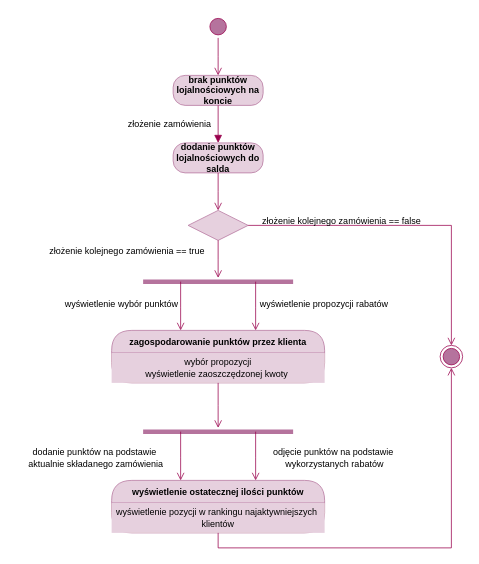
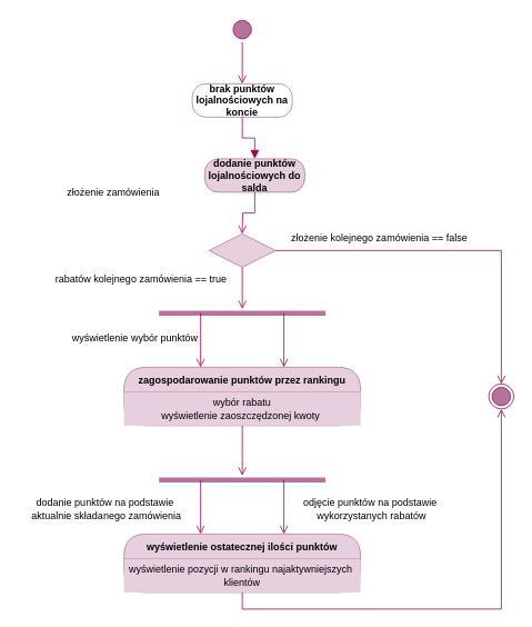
- <mxCell id="4" value="&lt;b&gt;brak punktów lojalnościowych na koncie&lt;/b&gt;" style="rounded=1;whiteSpace=wrap;html=1;arcSize=40;fontColor=#000000;fillColor=#E6D0DE;strokeColor=#B5739D;" vertex="1" parent="1"><mxGeometry x="230" y="100" width="120" height="40" as="geometry" /></mxCell>
+ <mxCell id="4" value="&lt;b&gt;brak punktów lojalnościowych na koncie&lt;/b&gt;" style="rounded=1;whiteSpace=wrap;html=1;arcSize=40;fontColor=#000000;fillColor=#ffffff;strokeColor=#B5739D;" vertex="1" parent="1"><mxGeometry x="230" y="100" width="120" height="40" as="geometry" /></mxCell>
- <mxCell id="7" value="złożenie zamówienia" style="text;html=1;align=center;verticalAlign=middle;resizable=0;points=[];autosize=1;strokeColor=none;fillColor=none;" vertex="1" parent="1"><mxGeometry x="160" y="150" width="130" height="30" as="geometry" /></mxCell>
+ <mxCell id="7" value="złożenie zamówienia" style="text;html=1;align=center;verticalAlign=middle;resizable=0;points=[];autosize=1;strokeColor=none;fillColor=none;" vertex="1" parent="1"><mxGeometry x="70" y="215" width="130" height="30" as="geometry" /></mxCell>
- <mxCell id="5" value="&lt;b&gt;dodanie punktów lojalnościowych do salda&lt;/b&gt;" style="rounded=1;whiteSpace=wrap;html=1;arcSize=40;fontColor=#000000;fillColor=#E6D0DE;strokeColor=#B5739D;" vertex="1" parent="1"><mxGeometry x="230" y="190" width="120" height="40" as="geometry" /></mxCell>
+ <mxCell id="5" value="&lt;b&gt;dodanie punktów lojalnościowych do salda&lt;/b&gt;" style="rounded=1;whiteSpace=wrap;html=1;arcSize=40;fontColor=#000000;fillColor=#E6D0DE;strokeColor=#B5739D;" vertex="1" parent="1"><mxGeometry x="245" y="190" width="120" height="40" as="geometry" /></mxCell>
- <mxCell id="13" value="złożenie kolejnego zamówienia == false&amp;nbsp;" style="text;html=1;align=center;verticalAlign=middle;resizable=0;points=[];autosize=1;strokeColor=none;fillColor=none;" vertex="1" parent="1"><mxGeometry x="336" y="280" width="240" height="30" as="geometry" /></mxCell>
+ <mxCell id="13" value="złożenie kolejnego zamówienia == false&amp;nbsp;" style="text;html=1;align=center;verticalAlign=middle;resizable=0;points=[];autosize=1;strokeColor=none;fillColor=none;" vertex="1" parent="1"><mxGeometry x="336" y="270" width="240" height="30" as="geometry" /></mxCell>
- <mxCell id="15" value="złożenie kolejnego zamówienia == true&amp;nbsp;" style="text;html=1;align=center;verticalAlign=middle;resizable=0;points=[];autosize=1;strokeColor=none;fillColor=none;" vertex="1" parent="1"><mxGeometry x="55" y="320" width="230" height="30" as="geometry" /></mxCell>
+ <mxCell id="15" value="rabatów kolejnego zamówienia == true&amp;nbsp;" style="text;html=1;align=center;verticalAlign=middle;resizable=0;points=[];autosize=1;strokeColor=none;fillColor=none;" vertex="1" parent="1"><mxGeometry x="55" y="320" width="230" height="30" as="geometry" /></mxCell>
- <mxCell id="9" value="wyświetlenie propozycji rabatów" style="text;html=1;align=center;verticalAlign=middle;resizable=0;points=[];autosize=1;strokeColor=none;fillColor=none;" vertex="1" parent="1"><mxGeometry x="336" y="390" width="190" height="30" as="geometry" /></mxCell>
- <mxCell id="20" value="zagospodarowanie punktów przez klienta" style="swimlane;fontStyle=1;align=center;verticalAlign=middle;childLayout=stackLayout;horizontal=1;startSize=30;horizontalStack=0;resizeParent=0;resizeLast=1;container=0;fontColor=#000000;collapsible=0;rounded=1;arcSize=30;strokeColor=#B5739D;fillColor=#E6D0DE;swimlaneFillColor=#ffffc0;dropTarget=0;" vertex="1" parent="1"><mxGeometry x="148" y="440" width="284" height="70" as="geometry" /></mxCell>
+ <mxCell id="20" value="zagospodarowanie punktów przez rankingu" style="swimlane;fontStyle=1;align=center;verticalAlign=middle;childLayout=stackLayout;horizontal=1;startSize=30;horizontalStack=0;resizeParent=0;resizeLast=1;container=0;fontColor=#000000;collapsible=0;rounded=1;arcSize=30;strokeColor=#B5739D;fillColor=#E6D0DE;swimlaneFillColor=#ffffc0;dropTarget=0;" vertex="1" parent="1"><mxGeometry x="148" y="440" width="284" height="70" as="geometry" /></mxCell>
- <mxCell id="21" value="wybór propozycji&lt;div&gt;wyświetlenie zaoszczędzonej kwoty&amp;nbsp;&lt;/div&gt;" style="text;html=1;strokeColor=none;fillColor=#E6D0DE;align=center;verticalAlign=middle;spacingLeft=4;spacingRight=4;whiteSpace=wrap;overflow=hidden;rotatable=0;fontColor=#000000;" vertex="1" parent="20"><mxGeometry y="30" width="284" height="40" as="geometry" /></mxCell>
+ <mxCell id="21" value="wybór rabatu&lt;div&gt;wyświetlenie zaoszczędzonej kwoty&amp;nbsp;&lt;/div&gt;" style="text;html=1;strokeColor=none;fillColor=#E6D0DE;align=center;verticalAlign=middle;spacingLeft=4;spacingRight=4;whiteSpace=wrap;overflow=hidden;rotatable=0;fontColor=#000000;" vertex="1" parent="20"><mxGeometry y="30" width="284" height="40" as="geometry" /></mxCell>
